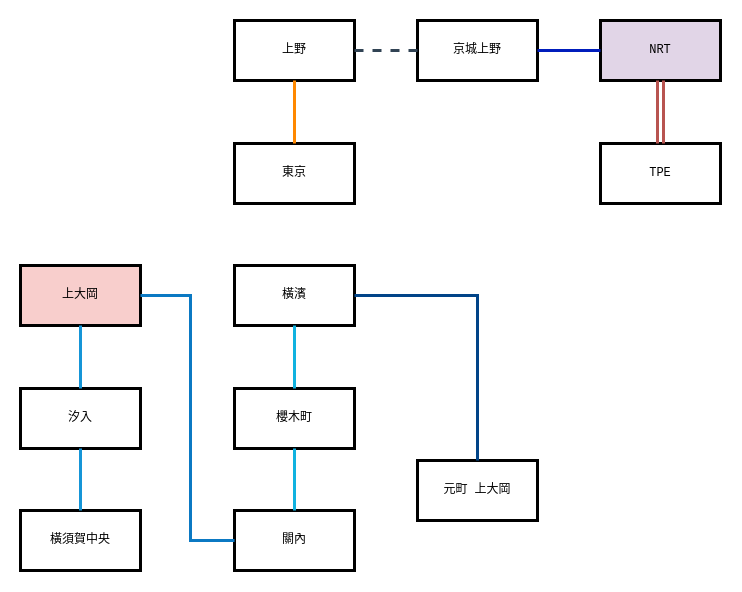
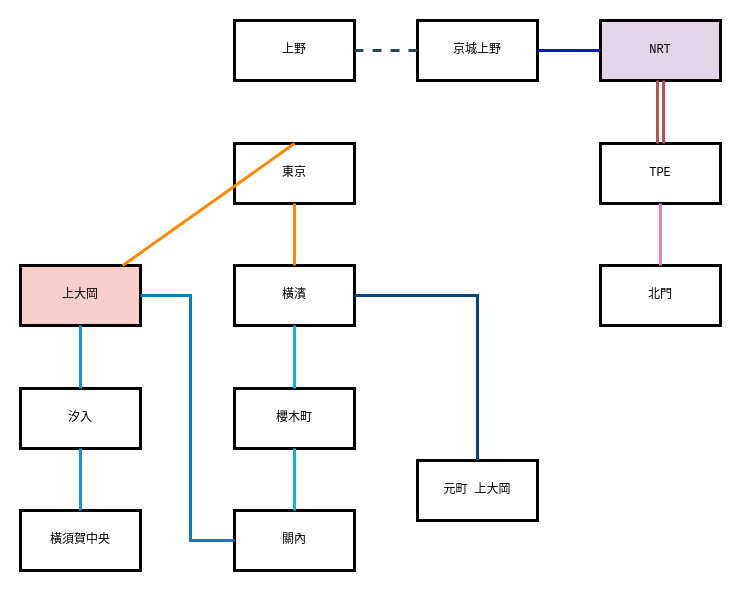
- <mxCell id="15" value="" style="endArrow=none;html=1;rounded=0;entryX=0.5;entryY=1;entryDx=0;entryDy=0;exitX=0.5;exitY=0;exitDx=0;exitDy=0;strokeWidth=3;fillColor=#fff2cc;gradientColor=#ffd966;strokeColor=#ff8800;fontFamily=Courier New;" parent="1" source="5" target="4" edge="1"><mxGeometry width="50" height="50" relative="1" as="geometry"><mxPoint x="220" y="-40" as="sourcePoint" /><mxPoint x="270" y="-90" as="targetPoint" /></mxGeometry></mxCell>
+ <mxCell id="15" value="" style="endArrow=none;html=1;rounded=0;exitX=0.5;exitY=0;exitDx=0;exitDy=0;strokeWidth=3;fillColor=#fff2cc;gradientColor=#ffd966;strokeColor=#ff8800;fontFamily=Courier New;" parent="1" source="5" target="10" edge="1"><mxGeometry width="50" height="50" relative="1" as="geometry"><mxPoint x="220" y="-40" as="sourcePoint" /><mxPoint x="270" y="-90" as="targetPoint" /></mxGeometry></mxCell>
+ <mxCell id="16" value="" style="endArrow=none;html=1;rounded=0;entryX=0.5;entryY=1;entryDx=0;entryDy=0;exitX=0.5;exitY=0;exitDx=0;exitDy=0;strokeWidth=3;fillColor=#fff2cc;gradientColor=#ffd966;strokeColor=#ff8800;fontFamily=Courier New;" parent="1" source="6" target="5" edge="1"><mxGeometry width="50" height="50" relative="1" as="geometry"><mxPoint x="120" y="193" as="sourcePoint" /><mxPoint x="120" y="130" as="targetPoint" /></mxGeometry></mxCell>
+ <mxCell id="26" value="" style="endArrow=none;html=1;rounded=0;entryX=0.5;entryY=1;entryDx=0;entryDy=0;exitX=0.5;exitY=0;exitDx=0;exitDy=0;fillColor=#e6d0de;gradientColor=#d5739d;strokeColor=#dd83bd;strokeWidth=3;" edge="1" parent="1" source="25" target="23"><mxGeometry width="50" height="50" relative="1" as="geometry"><mxPoint x="460" y="250" as="sourcePoint" /><mxPoint x="510" y="200" as="targetPoint" /></mxGeometry></mxCell>
+ <mxCell id="25" value="北門" style="rounded=0;whiteSpace=wrap;html=1;strokeWidth=3;fontFamily=Courier New;" vertex="1" parent="1"><mxGeometry x="600" y="265" width="120" height="60" as="geometry" /></mxCell>
